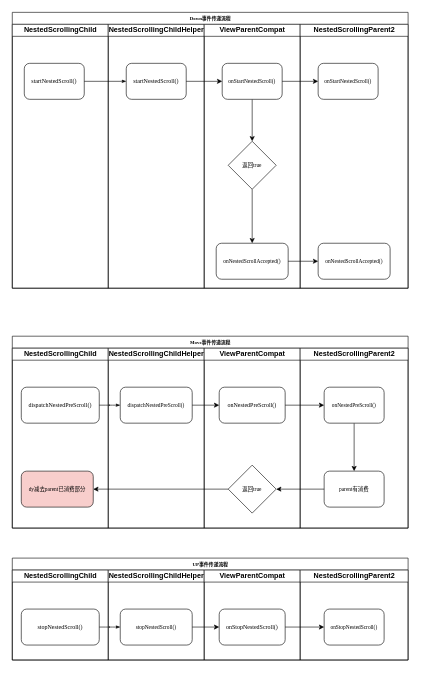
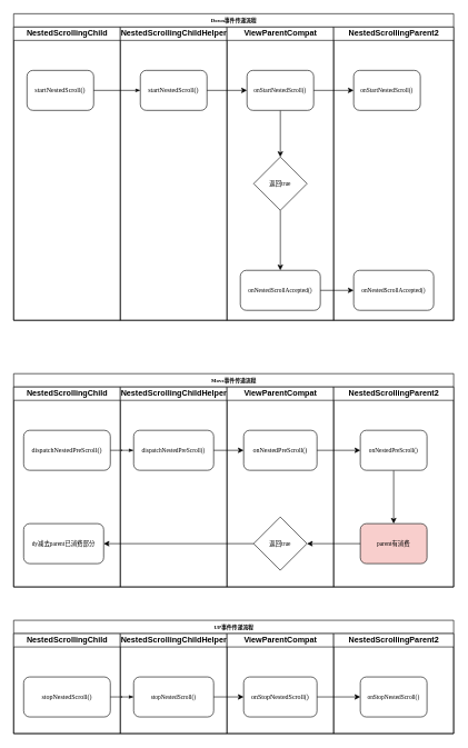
- <mxCell id="23" value="dy减去parent已消费部分" style="whiteSpace=wrap;html=1;fontSize=9;fontFamily=Verdana;rounded=1;shadow=0;labelBackgroundColor=none;strokeWidth=1;fillColor=#f8cecc;" vertex="1" parent="21"><mxGeometry x="15" y="205" width="120" height="60" as="geometry" /></mxCell>
+ <mxCell id="23" value="dy减去parent已消费部分" style="whiteSpace=wrap;html=1;fontSize=9;fontFamily=Verdana;rounded=1;shadow=0;labelBackgroundColor=none;strokeWidth=1;" vertex="1" parent="21"><mxGeometry x="15" y="205" width="120" height="60" as="geometry" /></mxCell>
- <mxCell id="35" value="parent有消费" style="rounded=1;whiteSpace=wrap;html=1;shadow=0;labelBackgroundColor=none;strokeWidth=1;fontFamily=Verdana;fontSize=9;align=center;" vertex="1" parent="32"><mxGeometry x="40" y="205" width="100" height="60" as="geometry" /></mxCell>
+ <mxCell id="35" value="parent有消费" style="rounded=1;whiteSpace=wrap;html=1;shadow=0;labelBackgroundColor=none;strokeWidth=1;fontFamily=Verdana;fontSize=9;align=center;fillColor=#f8cecc;" vertex="1" parent="32"><mxGeometry x="40" y="205" width="100" height="60" as="geometry" /></mxCell>
